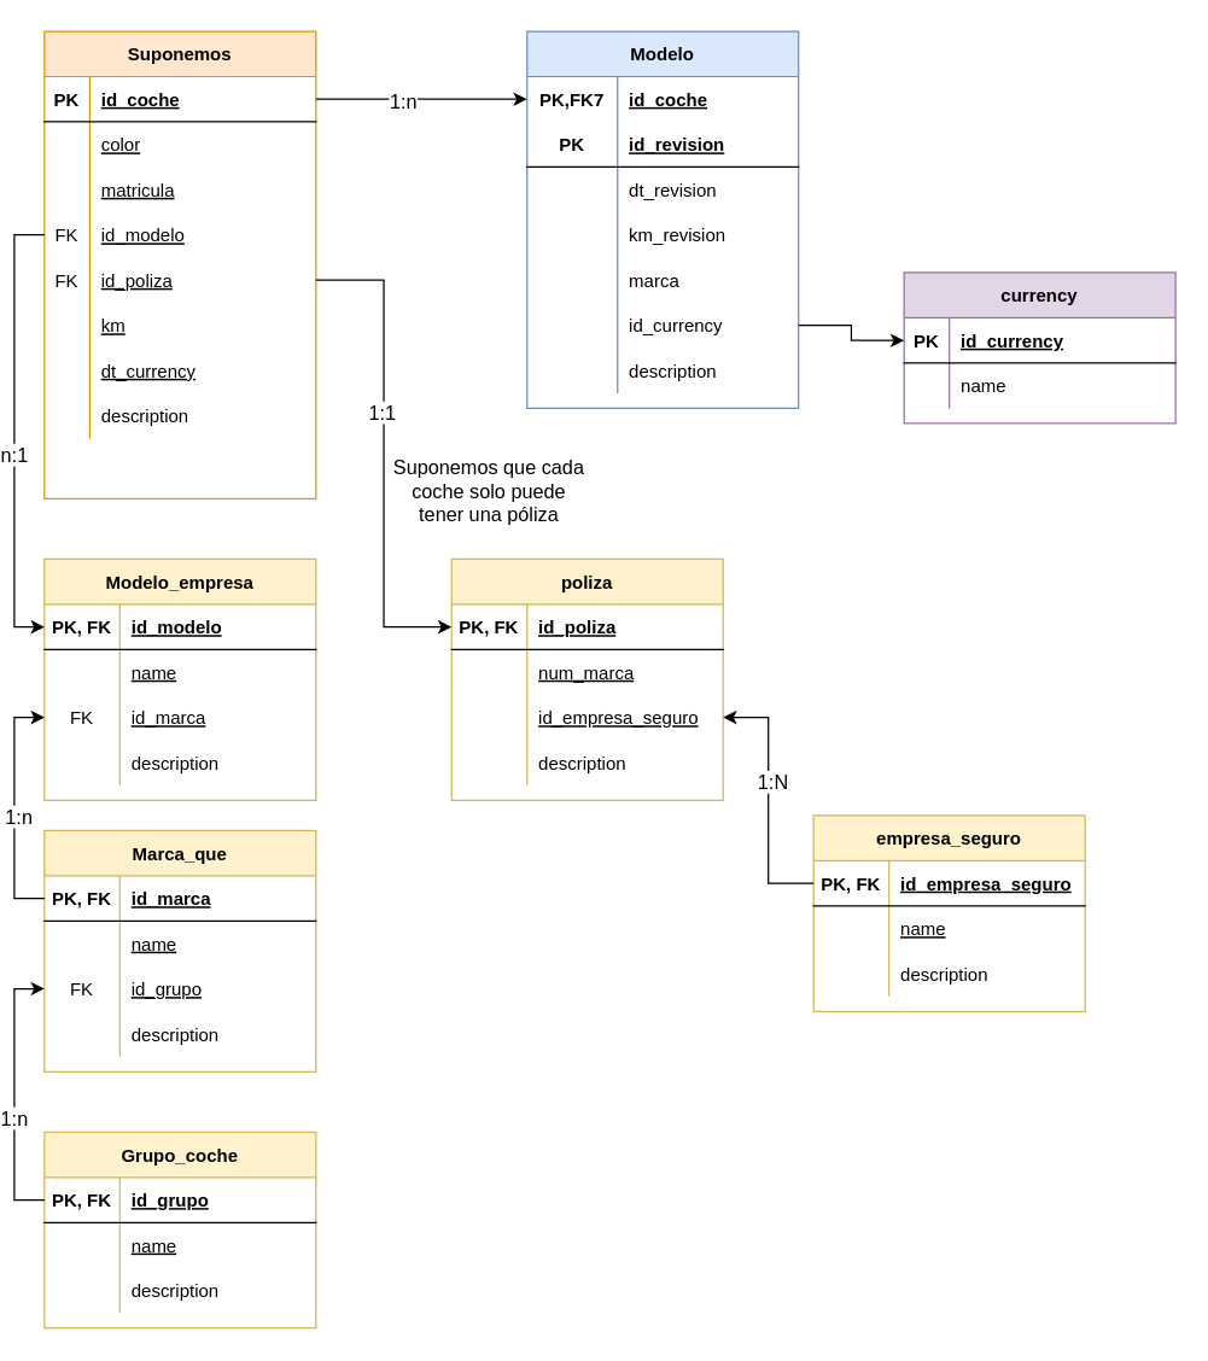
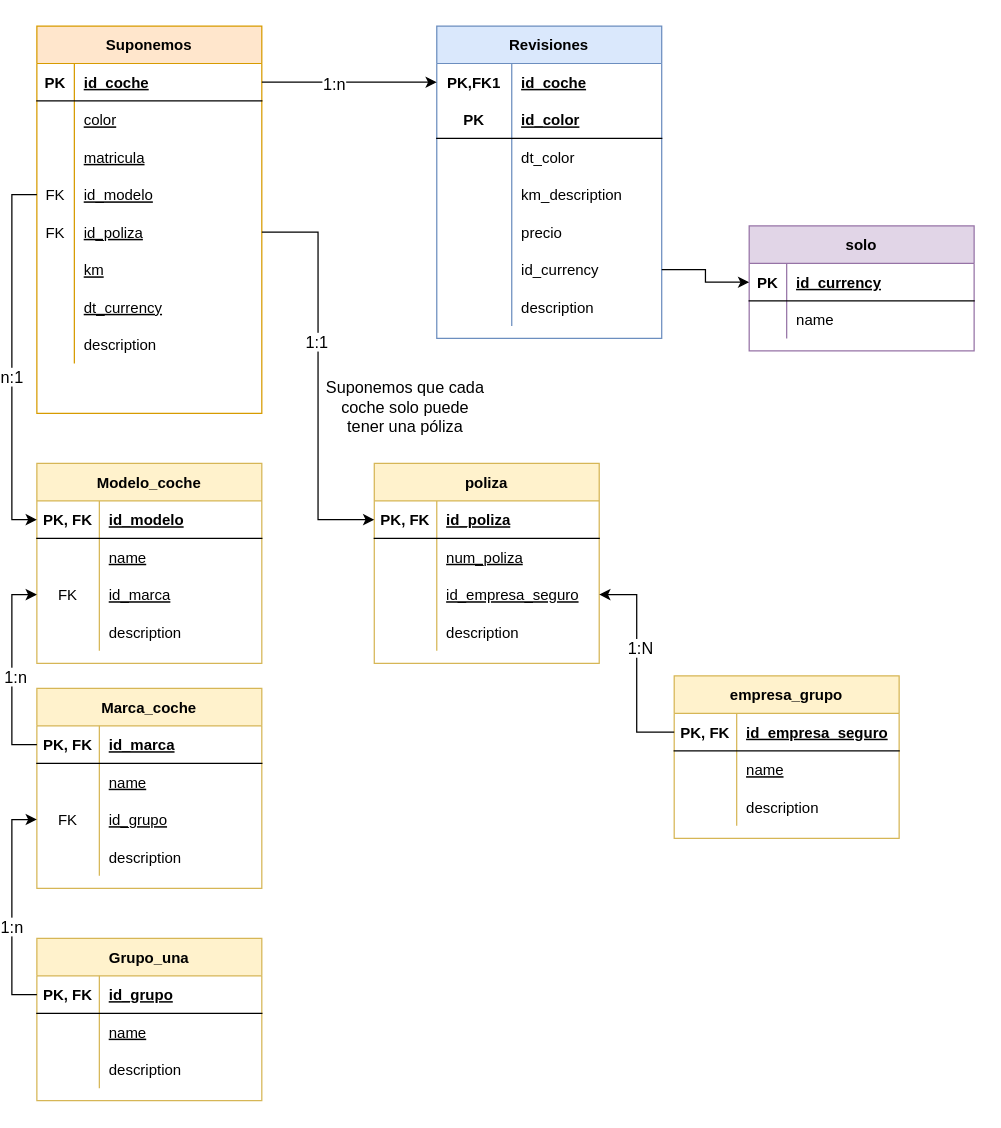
- <mxCell id="27" value="Modelo" style="shape=table;startSize=30;container=1;collapsible=1;childLayout=tableLayout;fixedRows=1;rowLines=0;fontStyle=1;align=center;resizeLast=1;fillColor=#dae8fc;strokeColor=#6c8ebf;" vertex="1" parent="1"><mxGeometry x="340" y="20" width="180" height="250" as="geometry" /></mxCell>
+ <mxCell id="27" value="Revisiones" style="shape=table;startSize=30;container=1;collapsible=1;childLayout=tableLayout;fixedRows=1;rowLines=0;fontStyle=1;align=center;resizeLast=1;fillColor=#dae8fc;strokeColor=#6c8ebf;" vertex="1" parent="1"><mxGeometry x="340" y="20" width="180" height="250" as="geometry" /></mxCell>
- <mxCell id="29" value="PK,FK7" style="shape=partialRectangle;connectable=0;fillColor=none;top=0;left=0;bottom=0;right=0;fontStyle=1;overflow=hidden;" vertex="1" parent="28"><mxGeometry width="60" height="30" as="geometry"><mxRectangle width="60" height="30" as="alternateBounds" /></mxGeometry></mxCell>
+ <mxCell id="29" value="PK,FK1" style="shape=partialRectangle;connectable=0;fillColor=none;top=0;left=0;bottom=0;right=0;fontStyle=1;overflow=hidden;" vertex="1" parent="28"><mxGeometry width="60" height="30" as="geometry"><mxRectangle width="60" height="30" as="alternateBounds" /></mxGeometry></mxCell>
- <mxCell id="33" value="id_revision" style="shape=partialRectangle;connectable=0;fillColor=none;top=0;left=0;bottom=0;right=0;align=left;spacingLeft=6;fontStyle=5;overflow=hidden;" vertex="1" parent="31"><mxGeometry x="60" width="120" height="30" as="geometry"><mxRectangle width="120" height="30" as="alternateBounds" /></mxGeometry></mxCell>
+ <mxCell id="33" value="id_color" style="shape=partialRectangle;connectable=0;fillColor=none;top=0;left=0;bottom=0;right=0;align=left;spacingLeft=6;fontStyle=5;overflow=hidden;" vertex="1" parent="31"><mxGeometry x="60" width="120" height="30" as="geometry"><mxRectangle width="120" height="30" as="alternateBounds" /></mxGeometry></mxCell>
- <mxCell id="36" value="dt_revision" style="shape=partialRectangle;connectable=0;fillColor=none;top=0;left=0;bottom=0;right=0;align=left;spacingLeft=6;overflow=hidden;" vertex="1" parent="34"><mxGeometry x="60" width="120" height="30" as="geometry"><mxRectangle width="120" height="30" as="alternateBounds" /></mxGeometry></mxCell>
+ <mxCell id="36" value="dt_color" style="shape=partialRectangle;connectable=0;fillColor=none;top=0;left=0;bottom=0;right=0;align=left;spacingLeft=6;overflow=hidden;" vertex="1" parent="34"><mxGeometry x="60" width="120" height="30" as="geometry"><mxRectangle width="120" height="30" as="alternateBounds" /></mxGeometry></mxCell>
- <mxCell id="39" value="km_revision" style="shape=partialRectangle;connectable=0;fillColor=none;top=0;left=0;bottom=0;right=0;align=left;spacingLeft=6;overflow=hidden;" vertex="1" parent="37"><mxGeometry x="60" width="120" height="30" as="geometry"><mxRectangle width="120" height="30" as="alternateBounds" /></mxGeometry></mxCell>
+ <mxCell id="39" value="km_description" style="shape=partialRectangle;connectable=0;fillColor=none;top=0;left=0;bottom=0;right=0;align=left;spacingLeft=6;overflow=hidden;" vertex="1" parent="37"><mxGeometry x="60" width="120" height="30" as="geometry"><mxRectangle width="120" height="30" as="alternateBounds" /></mxGeometry></mxCell>
- <mxCell id="42" value="marca" style="shape=partialRectangle;connectable=0;fillColor=none;top=0;left=0;bottom=0;right=0;align=left;spacingLeft=6;overflow=hidden;" vertex="1" parent="40"><mxGeometry x="60" width="120" height="30" as="geometry"><mxRectangle width="120" height="30" as="alternateBounds" /></mxGeometry></mxCell>
+ <mxCell id="42" value="precio" style="shape=partialRectangle;connectable=0;fillColor=none;top=0;left=0;bottom=0;right=0;align=left;spacingLeft=6;overflow=hidden;" vertex="1" parent="40"><mxGeometry x="60" width="120" height="30" as="geometry"><mxRectangle width="120" height="30" as="alternateBounds" /></mxGeometry></mxCell>
- <mxCell id="81" value="currency" style="shape=table;startSize=30;container=1;collapsible=1;childLayout=tableLayout;fixedRows=1;rowLines=0;fontStyle=1;align=center;resizeLast=1;fillColor=#e1d5e7;strokeColor=#9673a6;" vertex="1" parent="1"><mxGeometry x="590" y="180" width="180" height="100" as="geometry" /></mxCell>
+ <mxCell id="81" value="solo" style="shape=table;startSize=30;container=1;collapsible=1;childLayout=tableLayout;fixedRows=1;rowLines=0;fontStyle=1;align=center;resizeLast=1;fillColor=#e1d5e7;strokeColor=#9673a6;" vertex="1" parent="1"><mxGeometry x="590" y="180" width="180" height="100" as="geometry" /></mxCell>
- <mxCell id="49" value="Modelo_empresa" style="shape=table;startSize=30;container=1;collapsible=1;childLayout=tableLayout;fixedRows=1;rowLines=0;fontStyle=1;align=center;resizeLast=1;fillColor=#fff2cc;strokeColor=#d6b656;" vertex="1" parent="1"><mxGeometry x="20" y="370" width="180" height="160" as="geometry" /></mxCell>
+ <mxCell id="49" value="Modelo_coche" style="shape=table;startSize=30;container=1;collapsible=1;childLayout=tableLayout;fixedRows=1;rowLines=0;fontStyle=1;align=center;resizeLast=1;fillColor=#fff2cc;strokeColor=#d6b656;" vertex="1" parent="1"><mxGeometry x="20" y="370" width="180" height="160" as="geometry" /></mxCell>
- <mxCell id="68" value="num_marca" style="shape=partialRectangle;connectable=0;fillColor=none;top=0;left=0;bottom=0;right=0;align=left;spacingLeft=6;overflow=hidden;fontStyle=4" vertex="1" parent="66"><mxGeometry x="50" width="130" height="30" as="geometry"><mxRectangle width="130" height="30" as="alternateBounds" /></mxGeometry></mxCell>
+ <mxCell id="68" value="num_poliza" style="shape=partialRectangle;connectable=0;fillColor=none;top=0;left=0;bottom=0;right=0;align=left;spacingLeft=6;overflow=hidden;fontStyle=4" vertex="1" parent="66"><mxGeometry x="50" width="130" height="30" as="geometry"><mxRectangle width="130" height="30" as="alternateBounds" /></mxGeometry></mxCell>
- <mxCell id="116" value="empresa_seguro" style="shape=table;startSize=30;container=1;collapsible=1;childLayout=tableLayout;fixedRows=1;rowLines=0;fontStyle=1;align=center;resizeLast=1;fillColor=#fff2cc;strokeColor=#d6b656;" vertex="1" parent="1"><mxGeometry x="530" y="540" width="180" height="130" as="geometry" /></mxCell>
+ <mxCell id="116" value="empresa_grupo" style="shape=table;startSize=30;container=1;collapsible=1;childLayout=tableLayout;fixedRows=1;rowLines=0;fontStyle=1;align=center;resizeLast=1;fillColor=#fff2cc;strokeColor=#d6b656;" vertex="1" parent="1"><mxGeometry x="530" y="540" width="180" height="130" as="geometry" /></mxCell>
- <mxCell id="89" value="Marca_que" style="shape=table;startSize=30;container=1;collapsible=1;childLayout=tableLayout;fixedRows=1;rowLines=0;fontStyle=1;align=center;resizeLast=1;fillColor=#fff2cc;strokeColor=#d6b656;" vertex="1" parent="1"><mxGeometry x="20" y="550" width="180" height="160" as="geometry" /></mxCell>
+ <mxCell id="89" value="Marca_coche" style="shape=table;startSize=30;container=1;collapsible=1;childLayout=tableLayout;fixedRows=1;rowLines=0;fontStyle=1;align=center;resizeLast=1;fillColor=#fff2cc;strokeColor=#d6b656;" vertex="1" parent="1"><mxGeometry x="20" y="550" width="180" height="160" as="geometry" /></mxCell>
- <mxCell id="102" value="Grupo_coche" style="shape=table;startSize=30;container=1;collapsible=1;childLayout=tableLayout;fixedRows=1;rowLines=0;fontStyle=1;align=center;resizeLast=1;fillColor=#fff2cc;strokeColor=#d6b656;" vertex="1" parent="1"><mxGeometry x="20" y="750" width="180" height="130" as="geometry" /></mxCell>
+ <mxCell id="102" value="Grupo_una" style="shape=table;startSize=30;container=1;collapsible=1;childLayout=tableLayout;fixedRows=1;rowLines=0;fontStyle=1;align=center;resizeLast=1;fillColor=#fff2cc;strokeColor=#d6b656;" vertex="1" parent="1"><mxGeometry x="20" y="750" width="180" height="130" as="geometry" /></mxCell>
